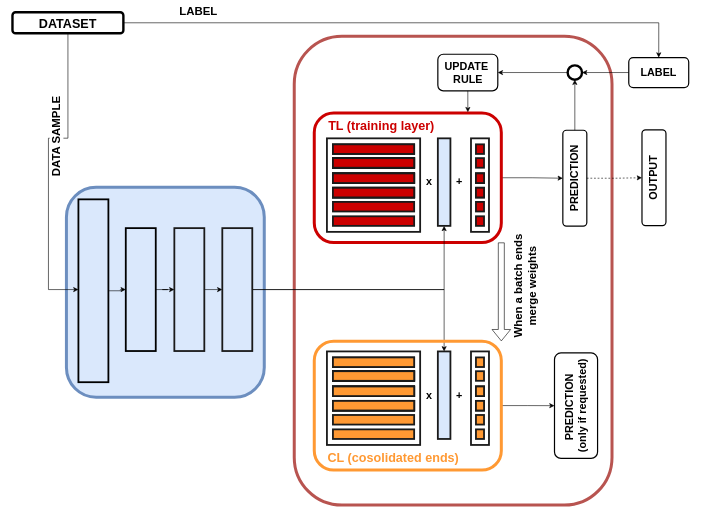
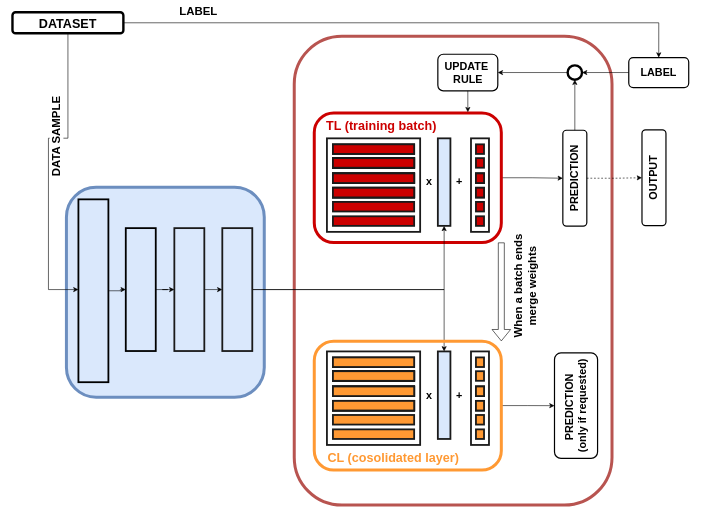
- <mxCell id="100" value="&lt;b&gt;&lt;font color=&quot;#cc0000&quot; style=&quot;font-size: 21px&quot;&gt;TL (training layer)&lt;/font&gt;&lt;/b&gt;" style="text;html=1;align=center;verticalAlign=middle;resizable=0;points=[];autosize=1;strokeColor=none;fillColor=none;fontSize=19;fontColor=#000000;" vertex="1" parent="1"><mxGeometry x="539.51" y="192.6" width="190" height="30" as="geometry" /></mxCell>
+ <mxCell id="100" value="&lt;b&gt;&lt;font color=&quot;#cc0000&quot; style=&quot;font-size: 21px&quot;&gt;TL (training batch)&lt;/font&gt;&lt;/b&gt;" style="text;html=1;align=center;verticalAlign=middle;resizable=0;points=[];autosize=1;strokeColor=none;fillColor=none;fontSize=19;fontColor=#000000;" vertex="1" parent="1"><mxGeometry x="539.51" y="192.6" width="190" height="30" as="geometry" /></mxCell>
- <mxCell id="101" value="&lt;b&gt;&lt;font color=&quot;#ff9933&quot;&gt;CL (cosolidated ends)&lt;/font&gt;&lt;/b&gt;" style="text;html=1;align=center;verticalAlign=middle;resizable=0;points=[];autosize=1;strokeColor=none;fillColor=none;fontSize=21;fontColor=#CC0000;" vertex="1" parent="1"><mxGeometry x="539.51" y="748.01" width="230" height="30" as="geometry" /></mxCell>
+ <mxCell id="101" value="&lt;b&gt;&lt;font color=&quot;#ff9933&quot;&gt;CL (cosolidated layer)&lt;/font&gt;&lt;/b&gt;" style="text;html=1;align=center;verticalAlign=middle;resizable=0;points=[];autosize=1;strokeColor=none;fillColor=none;fontSize=21;fontColor=#CC0000;" vertex="1" parent="1"><mxGeometry x="539.51" y="748.01" width="230" height="30" as="geometry" /></mxCell>
